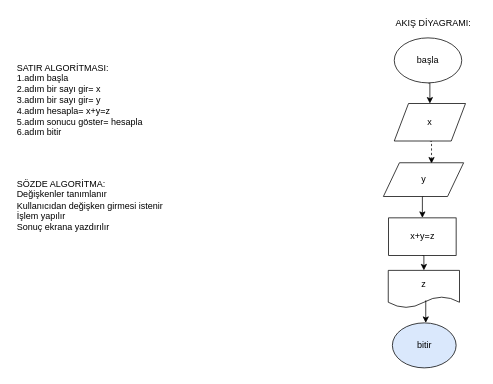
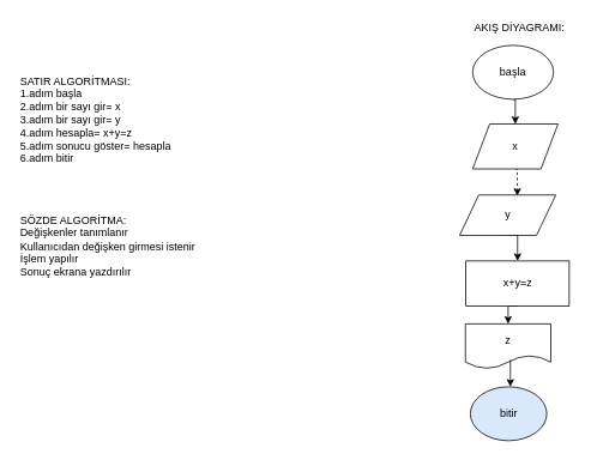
- <mxCell id="12" value="x+y=z" style="rounded=0;whiteSpace=wrap;html=1;" parent="1" vertex="1"><mxGeometry x="517.5" y="290" width="90" height="50" as="geometry" /></mxCell>
+ <mxCell id="12" value="x+y=z" style="rounded=0;whiteSpace=wrap;html=1;" parent="1" vertex="1"><mxGeometry x="517.5" y="290" width="115" height="50" as="geometry" /></mxCell>
